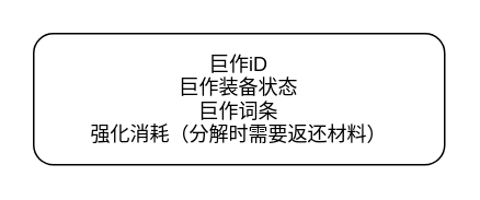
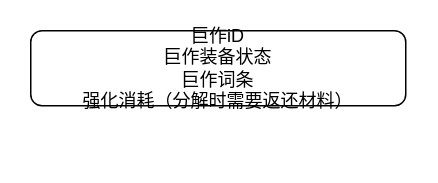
- <mxCell id="2" value="巨作iD&lt;div&gt;巨作装备状态&lt;/div&gt;&lt;div&gt;巨作词条&lt;/div&gt;&lt;div&gt;强化消耗（分解时需要返还材料）&lt;/div&gt;" style="rounded=1;whiteSpace=wrap;html=1;" vertex="1" parent="1"><mxGeometry width="250" height="80" as="geometry" x="20" y="20" /></mxCell>
+ <mxCell id="2" value="巨作iD&lt;div&gt;巨作装备状态&lt;/div&gt;&lt;div&gt;巨作词条&lt;/div&gt;&lt;div&gt;强化消耗（分解时需要返还材料）&lt;/div&gt;" style="rounded=1;whiteSpace=wrap;html=1;" vertex="1" parent="1"><mxGeometry x="20" y="20" width="250" height="50" as="geometry" /></mxCell>
